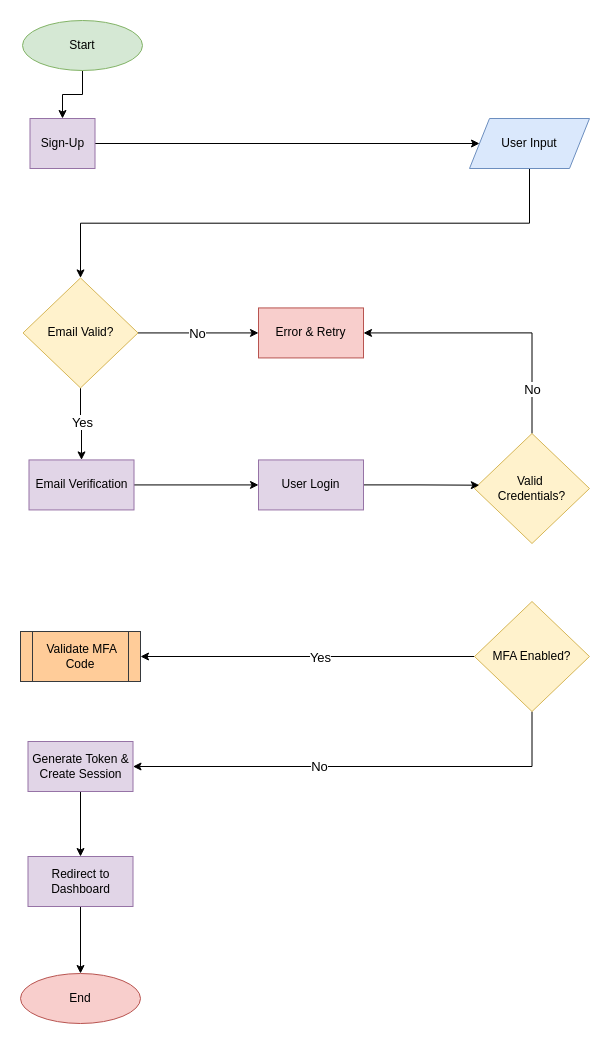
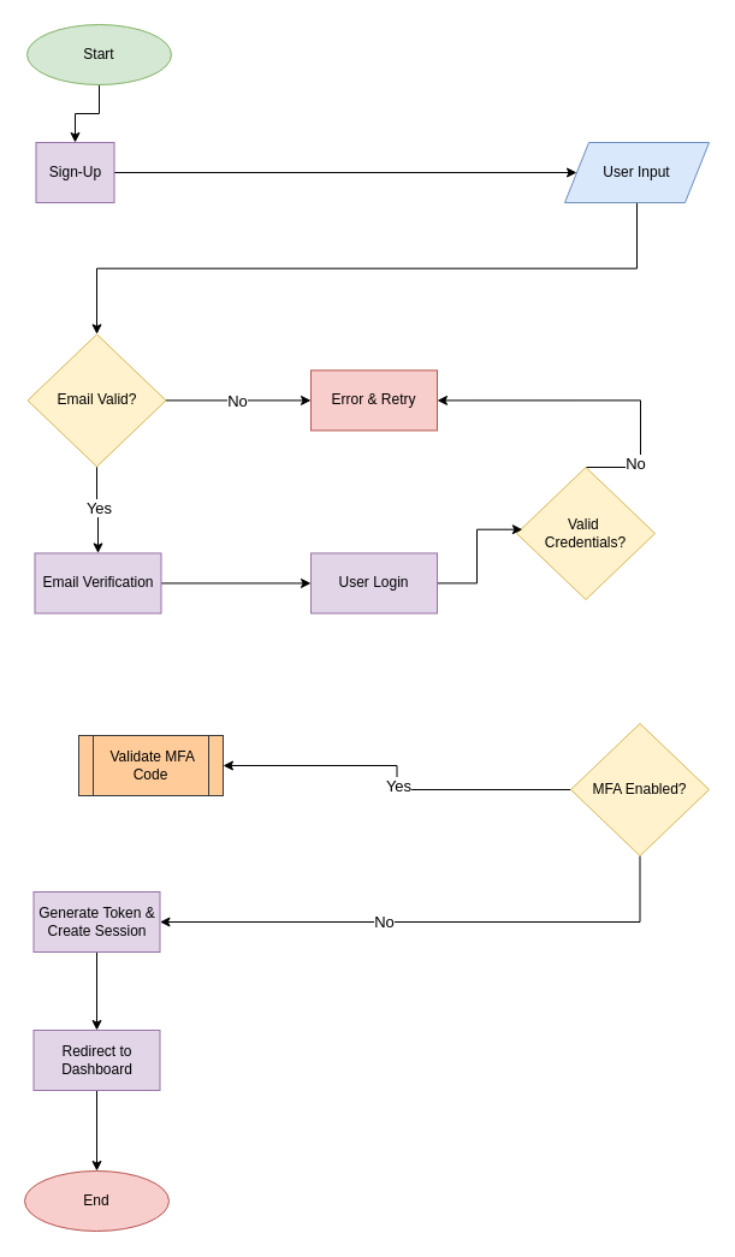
- <mxCell id="15" value="Valid&amp;nbsp;&lt;div&gt;Credentials?&lt;/div&gt;" style="rhombus;whiteSpace=wrap;html=1;fillColor=#fff2cc;strokeColor=#d6b656;align=center;" vertex="1" parent="1"><mxGeometry x="474" y="433" width="115" height="110" as="geometry" /></mxCell>
+ <mxCell id="15" value="Valid&amp;nbsp;&lt;div&gt;Credentials?&lt;/div&gt;" style="rhombus;whiteSpace=wrap;html=1;fillColor=#fff2cc;strokeColor=#d6b656;align=center;" vertex="1" parent="1"><mxGeometry x="429" y="388" width="115" height="110" as="geometry" /></mxCell>
- <mxCell id="31" value="&amp;nbsp;Validate MFA Code" style="shape=process;whiteSpace=wrap;html=1;backgroundOutline=1;fillColor=#ffcc99;strokeColor=#36393d;" vertex="1" parent="1"><mxGeometry x="20" y="631" width="120" height="50" as="geometry" /></mxCell>
+ <mxCell id="31" value="&amp;nbsp;Validate MFA Code" style="shape=process;whiteSpace=wrap;html=1;backgroundOutline=1;fillColor=#ffcc99;strokeColor=#36393d;" vertex="1" parent="1"><mxGeometry x="65" y="611" width="120" height="50" as="geometry" /></mxCell>
